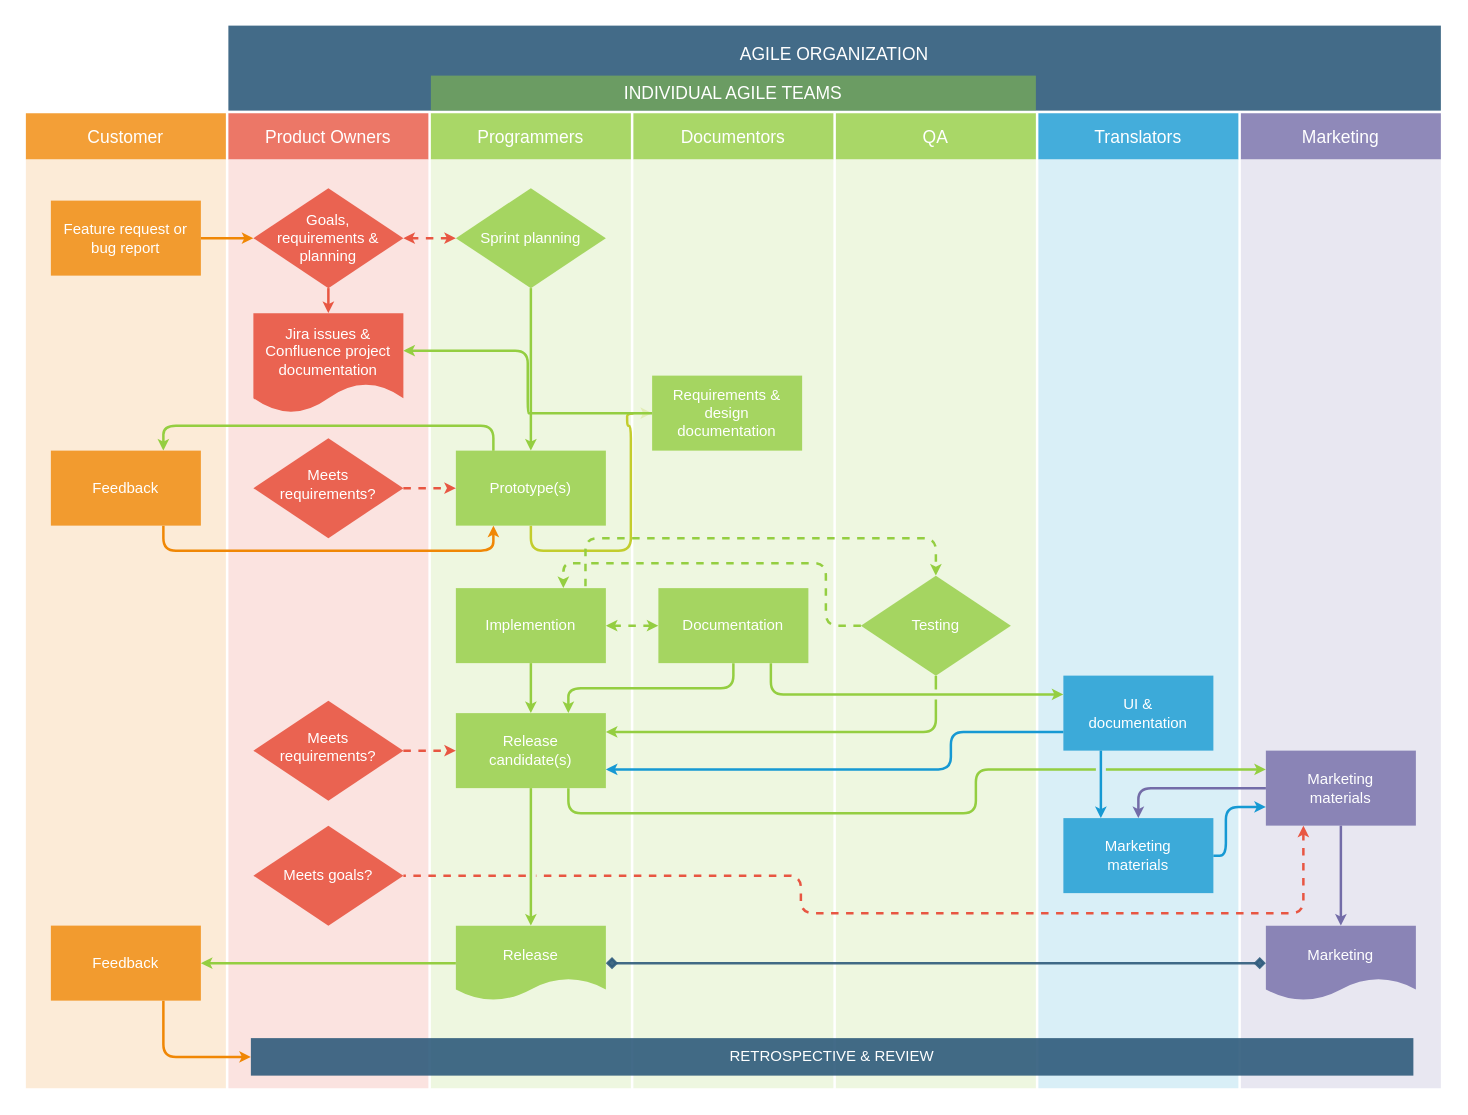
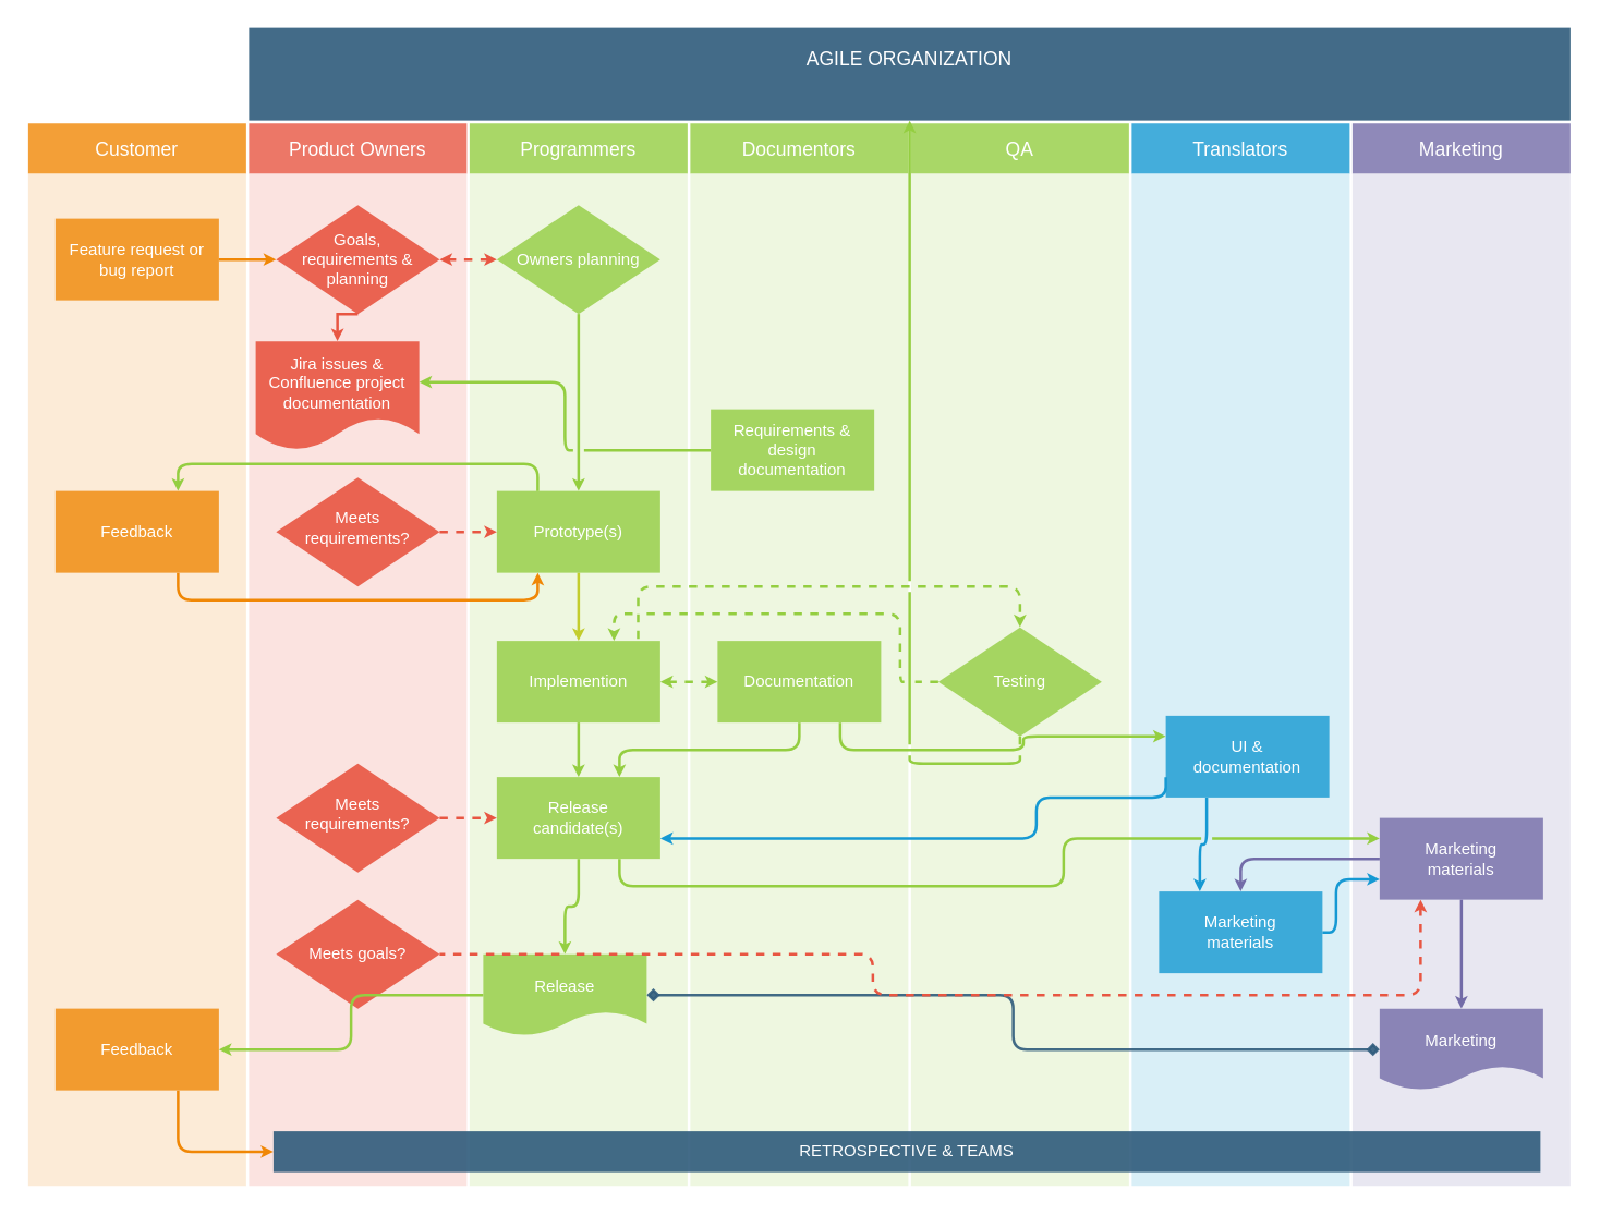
- <mxCell id="37" value="INDIVIDUAL AGILE TEAMS" style="rounded=0;whiteSpace=wrap;html=1;fillColor=#94CE41;fontSize=14;fontColor=#FFFFFF;align=center;fontStyle=0;fontFamily=Helvetica;strokeColor=none;opacity=50;" vertex="1" parent="1"><mxGeometry x="344" y="60" width="484" height="28" as="geometry" /></mxCell>
- <mxCell id="22" value="Sprint planning" style="rhombus;whiteSpace=wrap;html=1;shadow=0;fillColor=#94CE41;fontFamily=Helvetica;fontSize=12;fontColor=#FFFFFF;align=center;strokeColor=none;fontStyle=0;spacing=0;verticalAlign=middle;gradientColor=none;opacity=80;" vertex="1" parent="20"><mxGeometry x="20" y="60" width="120" height="80" as="geometry" /></mxCell>
+ <mxCell id="22" value="Owners planning" style="rhombus;whiteSpace=wrap;html=1;shadow=0;fillColor=#94CE41;fontFamily=Helvetica;fontSize=12;fontColor=#FFFFFF;align=center;strokeColor=none;fontStyle=0;spacing=0;verticalAlign=middle;gradientColor=none;opacity=80;" vertex="1" parent="20"><mxGeometry x="20" y="60" width="120" height="80" as="geometry" /></mxCell>
- <mxCell id="16" value="&lt;font style=&quot;font-size: 12px&quot;&gt;&lt;span style=&quot;font-size: 12px&quot;&gt;Jira issues &amp;amp;&lt;br style=&quot;font-size: 12px;&quot;&gt;Confluence project documentation&lt;br style=&quot;font-size: 12px;&quot;&gt;&lt;/span&gt;&lt;/font&gt;" style="shape=document;whiteSpace=wrap;html=1;boundedLbl=1;fillColor=#e85642;fontSize=12;fontColor=#FFFFFF;align=center;fontFamily=Helvetica;fontStyle=0;shadow=0;strokeColor=none;spacingTop=6;opacity=90;" vertex="1" parent="13"><mxGeometry x="20" y="160" width="120" height="80" as="geometry" /></mxCell>
+ <mxCell id="16" value="&lt;font style=&quot;font-size: 12px&quot;&gt;&lt;span style=&quot;font-size: 12px&quot;&gt;Jira issues &amp;amp;&lt;br style=&quot;font-size: 12px;&quot;&gt;Confluence project documentation&lt;br style=&quot;font-size: 12px;&quot;&gt;&lt;/span&gt;&lt;/font&gt;" style="shape=document;whiteSpace=wrap;html=1;boundedLbl=1;fillColor=#e85642;fontSize=12;fontColor=#FFFFFF;align=center;fontFamily=Helvetica;fontStyle=0;shadow=0;strokeColor=none;spacingTop=6;opacity=90;" vertex="1" parent="13"><mxGeometry x="5" y="160" width="120" height="80" as="geometry" /></mxCell>
- <mxCell id="23" style="edgeStyle=orthogonalEdgeStyle;rounded=1;html=1;exitX=0.5;exitY=1;jettySize=auto;orthogonalLoop=1;fontFamily=Helvetica;fontSize=12;fontColor=#000000;fillColor=#fff2cc;strokeColor=#C3CD2D;strokeWidth=2;startSize=3;endSize=3;" edge="1" parent="20" source="24" target="32"><mxGeometry relative="1" as="geometry" /></mxCell>
+ <mxCell id="23" style="edgeStyle=orthogonalEdgeStyle;rounded=1;html=1;exitX=0.5;exitY=1;entryX=0.5;entryY=0;jettySize=auto;orthogonalLoop=1;fontFamily=Helvetica;fontSize=12;fontColor=#000000;fillColor=#fff2cc;strokeColor=#C3CD2D;strokeWidth=2;startSize=3;endSize=3;" edge="1" parent="20" source="24" target="26"><mxGeometry relative="1" as="geometry" /></mxCell>
- <mxCell id="9" value="UI &amp;amp;&lt;br&gt;documentation" style="whiteSpace=wrap;strokeColor=none;fillColor=#1699d3;shadow=0;fontColor=#FFFFFF;fontFamily=Helvetica;fontStyle=0;html=1;opacity=80;" vertex="1" parent="7"><mxGeometry x="20" y="450" width="120" height="60" as="geometry" /></mxCell>
+ <mxCell id="9" value="UI &amp;amp;&lt;br&gt;documentation" style="whiteSpace=wrap;strokeColor=none;fillColor=#1699d3;shadow=0;fontColor=#FFFFFF;fontFamily=Helvetica;fontStyle=0;html=1;opacity=80;" vertex="1" parent="7"><mxGeometry x="25" y="435" width="120" height="60" as="geometry" /></mxCell>
- <mxCell id="51" style="edgeStyle=orthogonalEdgeStyle;rounded=1;jumpStyle=gap;html=1;exitX=0.5;exitY=1;entryX=1;entryY=0.25;shadow=0;endArrow=classic;endFill=1;jettySize=auto;orthogonalLoop=1;strokeWidth=2;fontFamily=Helvetica;fontSize=12;fontColor=#000000;fillColor=#fff2cc;strokeColor=#94CE41;startArrow=none;startFill=0;startSize=3;endSize=3;" edge="1" parent="1" source="12" target="28"><mxGeometry relative="1" as="geometry" /></mxCell>
+ <mxCell id="51" style="edgeStyle=orthogonalEdgeStyle;rounded=1;jumpStyle=gap;html=1;exitX=0.5;exitY=1;shadow=0;endArrow=classic;endFill=1;jettySize=auto;orthogonalLoop=1;strokeWidth=2;fontFamily=Helvetica;fontSize=12;fontColor=#000000;fillColor=#fff2cc;strokeColor=#94CE41;startArrow=none;startFill=0;startSize=3;endSize=3;" edge="1" parent="1" source="12" target="2"><mxGeometry relative="1" as="geometry" /></mxCell>
- <mxCell id="29" value="&lt;font style=&quot;font-size: 12px&quot;&gt;&lt;span style=&quot;font-size: 12px&quot;&gt;Release&lt;/span&gt;&lt;/font&gt;" style="shape=document;whiteSpace=wrap;html=1;boundedLbl=1;fillColor=#94CE41;fontSize=12;fontColor=#FFFFFF;align=center;fontFamily=Helvetica;fontStyle=0;shadow=0;strokeColor=none;opacity=80;spacingTop=6;" vertex="1" parent="20"><mxGeometry x="20" y="650" width="120" height="60" as="geometry" /></mxCell>
+ <mxCell id="29" value="&lt;font style=&quot;font-size: 12px&quot;&gt;&lt;span style=&quot;font-size: 12px&quot;&gt;Release&lt;/span&gt;&lt;/font&gt;" style="shape=document;whiteSpace=wrap;html=1;boundedLbl=1;fillColor=#94CE41;fontSize=12;fontColor=#FFFFFF;align=center;fontFamily=Helvetica;fontStyle=0;shadow=0;strokeColor=none;opacity=80;spacingTop=6;" vertex="1" parent="20"><mxGeometry x="10" y="610" width="120" height="60" as="geometry" /></mxCell>
- <mxCell id="52" value="RETROSPECTIVE &amp;amp; REVIEW" style="rounded=0;whiteSpace=wrap;html=1;shadow=0;fillColor=#2f5b7c;fontFamily=Helvetica;fontSize=12;fontColor=#FFFFFF;align=center;strokeColor=none;fontStyle=0;opacity=90;" vertex="1" parent="1"><mxGeometry x="200" y="830" width="930" height="30" as="geometry" /></mxCell>
+ <mxCell id="52" value="RETROSPECTIVE &amp;amp; TEAMS" style="rounded=0;whiteSpace=wrap;html=1;shadow=0;fillColor=#2f5b7c;fontFamily=Helvetica;fontSize=12;fontColor=#FFFFFF;align=center;strokeColor=none;fontStyle=0;opacity=90;" vertex="1" parent="1"><mxGeometry x="200" y="830" width="930" height="30" as="geometry" /></mxCell>
